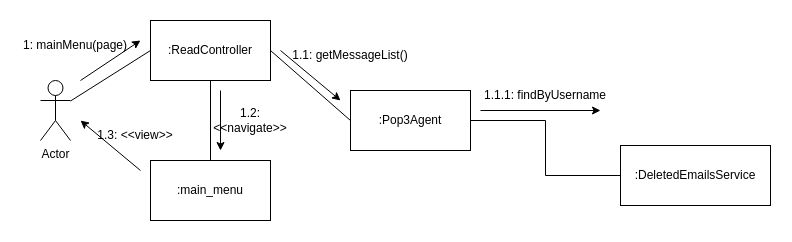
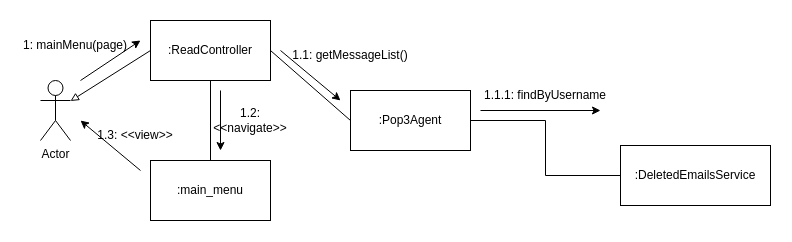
- <mxCell id="2" style="rounded=0;orthogonalLoop=1;jettySize=auto;html=1;exitX=0;exitY=0.5;exitDx=0;exitDy=0;endArrow=none;endFill=0;" parent="1" source="5" target="6" edge="1"><mxGeometry relative="1" as="geometry" /></mxCell>
+ <mxCell id="2" style="rounded=0;orthogonalLoop=1;jettySize=auto;html=1;exitX=0;exitY=0.5;exitDx=0;exitDy=0;endArrow=block;endFill=0;" parent="1" source="5" target="6" edge="1"><mxGeometry relative="1" as="geometry" /></mxCell>
